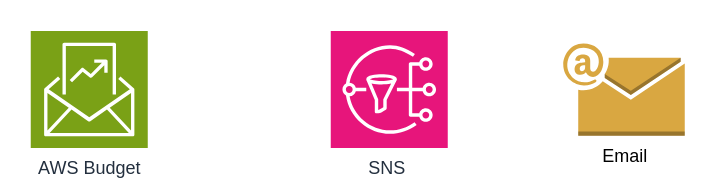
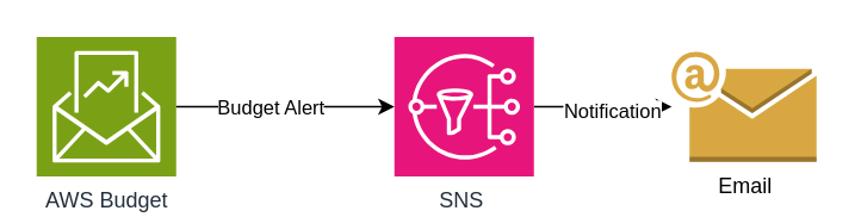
+ <mxCell id="7" style="edgeStyle=orthogonalEdgeStyle;rounded=0;orthogonalLoop=1;jettySize=auto;html=1;entryX=0;entryY=0.5;entryDx=0;entryDy=0;entryPerimeter=0;" edge="1" parent="1" source="6" target="4"><mxGeometry relative="1" as="geometry" /></mxCell>
+ <mxCell id="8" value="Budget Alert" style="edgeLabel;html=1;align=center;verticalAlign=middle;resizable=0;points=[];" vertex="1" connectable="0" parent="7"><mxGeometry x="0.122" y="2" relative="1" as="geometry"><mxPoint x="-16" y="2" as="offset" /></mxGeometry></mxCell>
+ <mxCell id="2" value="" style="edgeStyle=orthogonalEdgeStyle;rounded=0;orthogonalLoop=1;jettySize=auto;html=1;" edge="1" parent="1" source="4" target="5"><mxGeometry relative="1" as="geometry"><Array as="points"><mxPoint x="390" y="59" /><mxPoint x="390" y="59" /></Array></mxGeometry></mxCell>
+ <mxCell id="3" value="Notification" style="edgeLabel;html=1;align=center;verticalAlign=middle;resizable=0;points=[];" vertex="1" connectable="0" parent="2"><mxGeometry x="0.122" y="-2" relative="1" as="geometry"><mxPoint as="offset" /></mxGeometry></mxCell>
